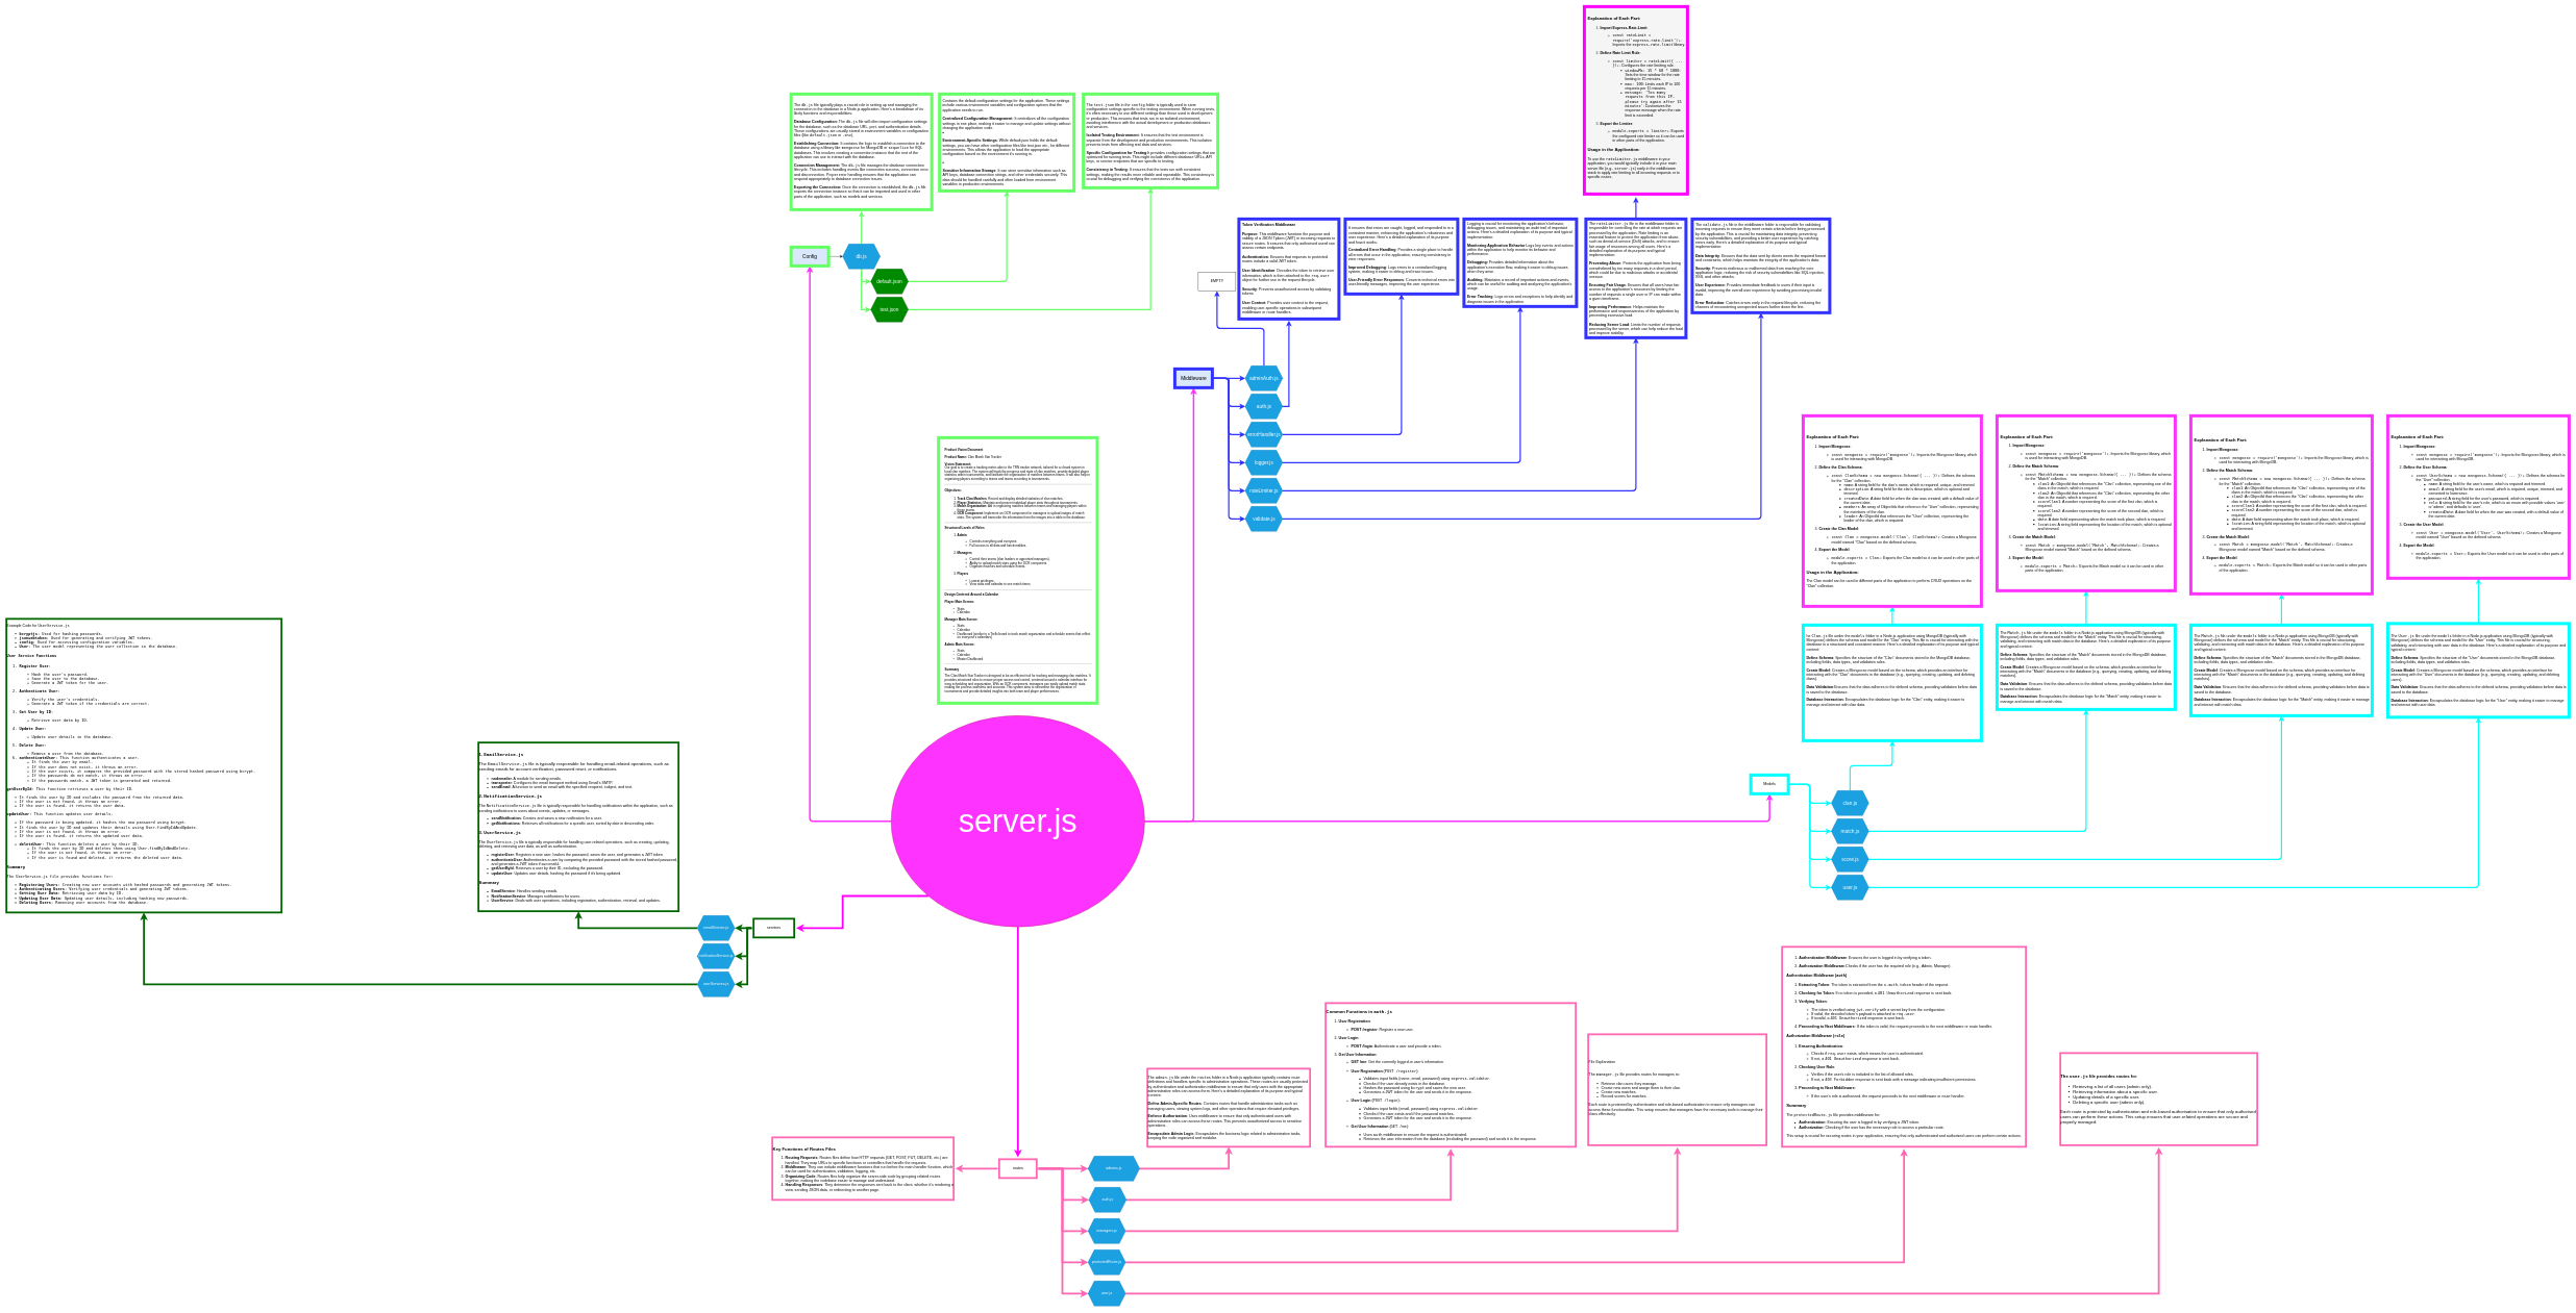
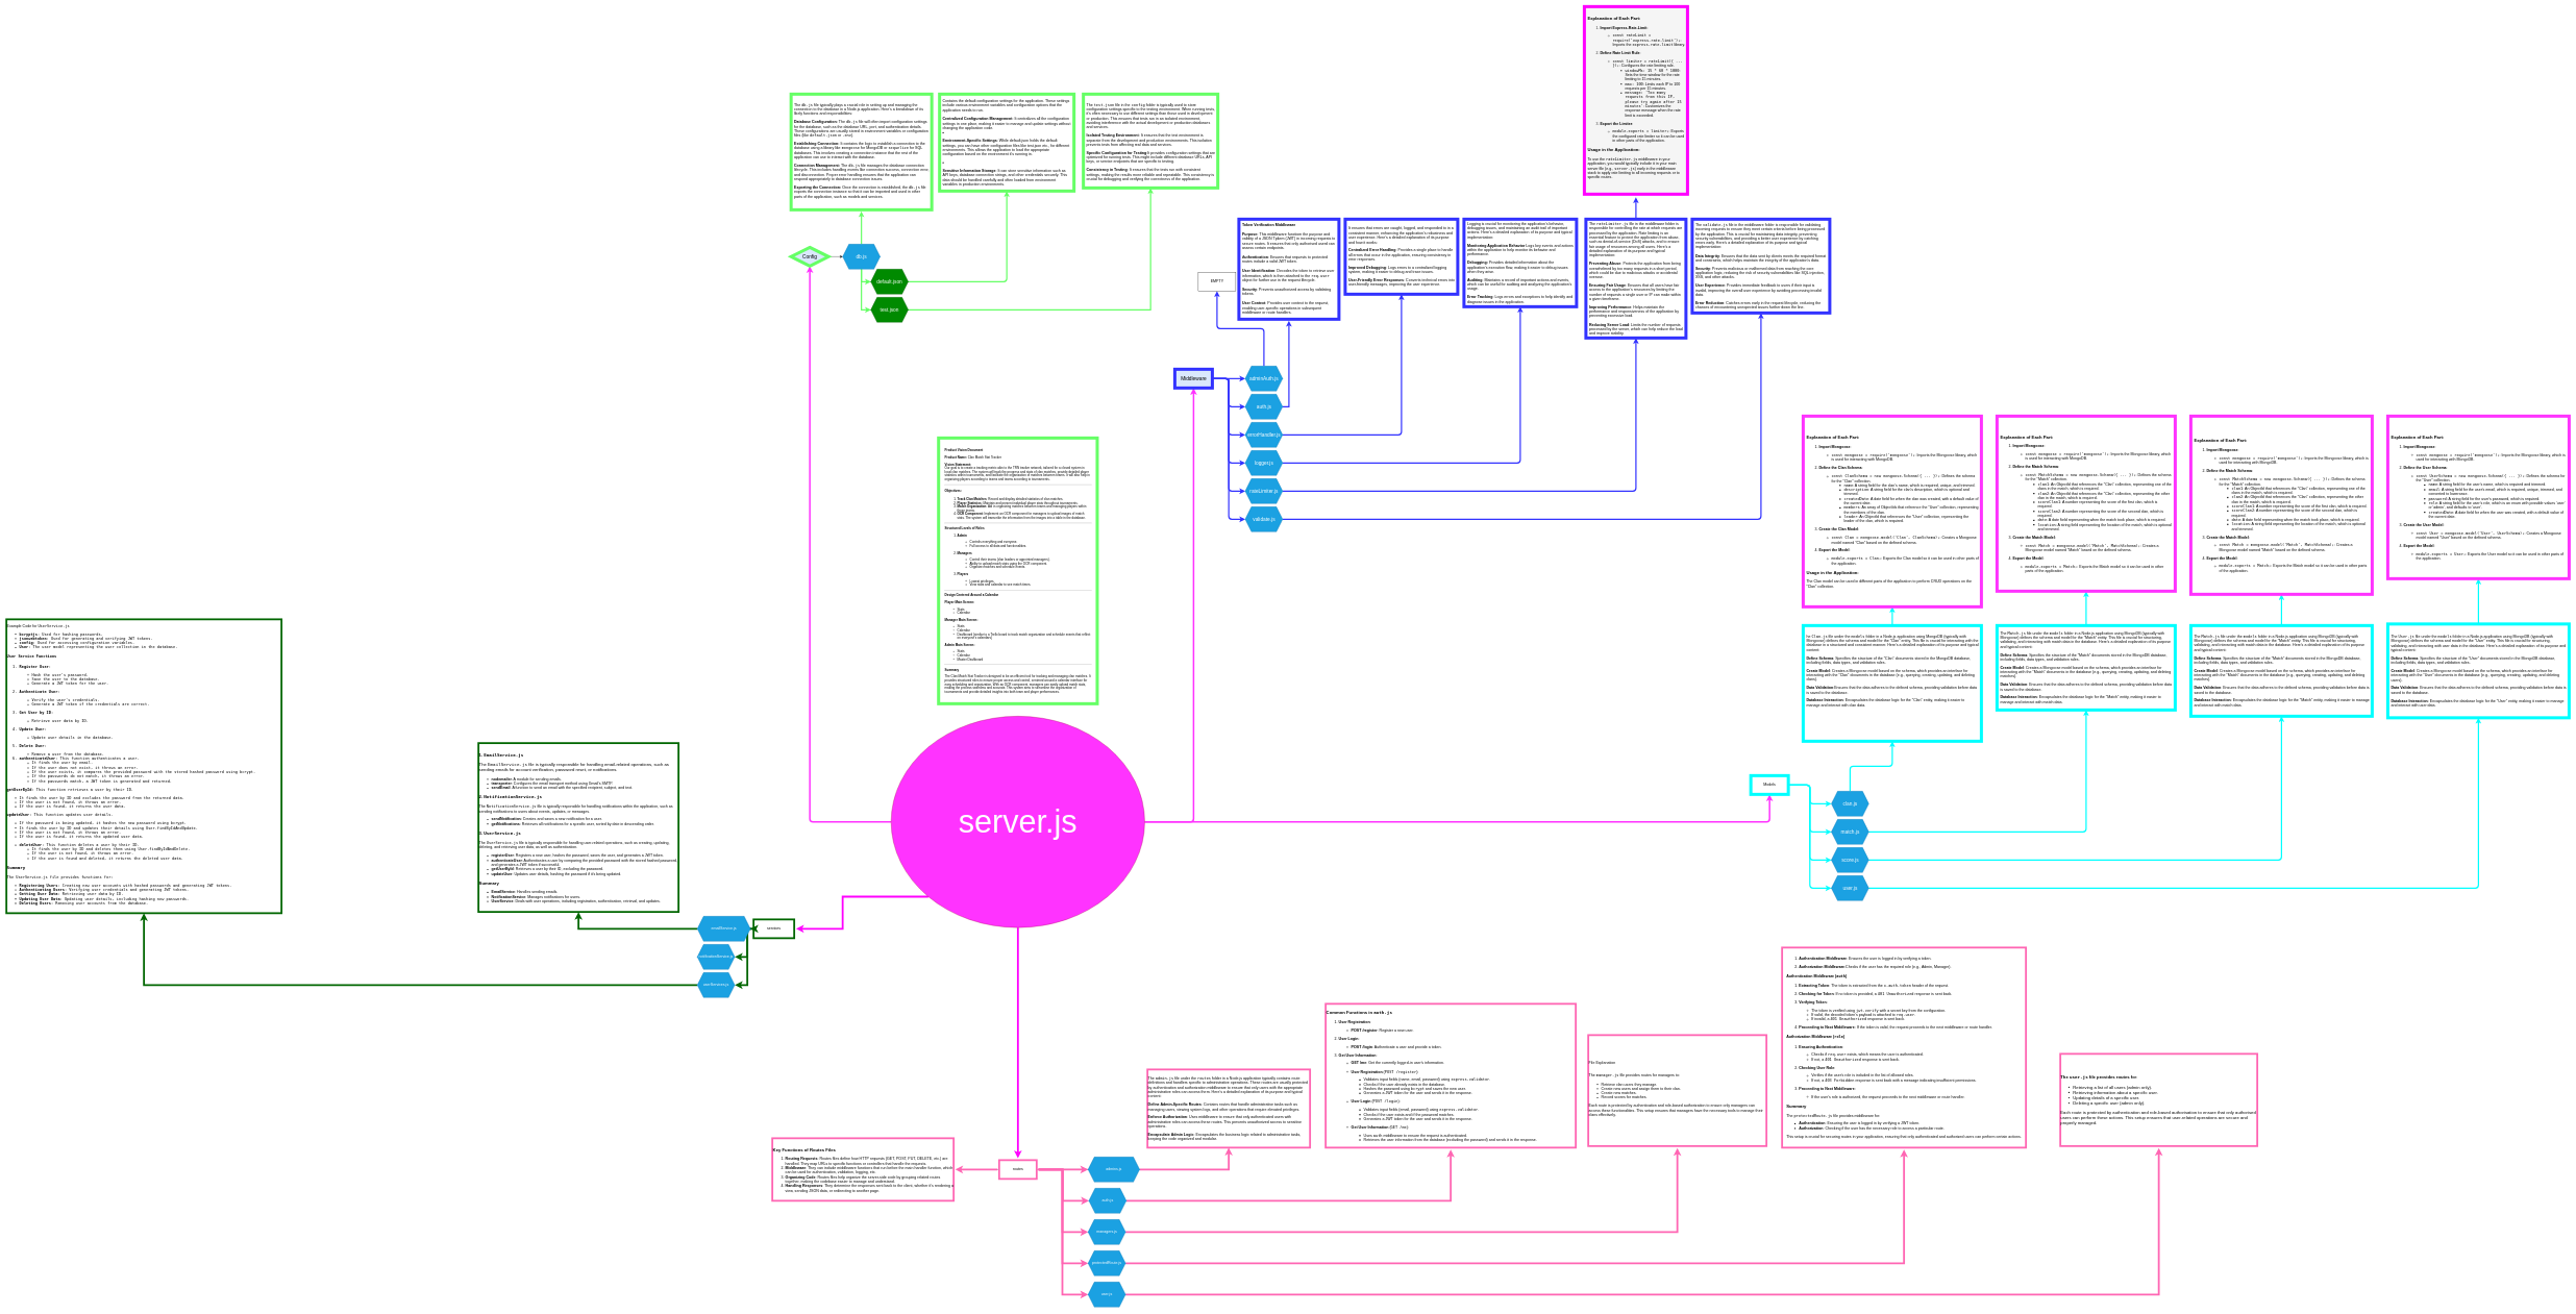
- <mxCell id="9" value="&lt;font style=&quot;font-size: 16px;&quot; color=&quot;#000000&quot;&gt;Config&lt;/font&gt;" style="rounded=0;whiteSpace=wrap;html=1;fillColor=#dae8fc;strokeColor=#66FF66;strokeWidth=10;" parent="1" vertex="1"><mxGeometry x="2530" y="790" width="120" height="60" as="geometry" /></mxCell>
+ <mxCell id="9" value="&lt;font style=&quot;font-size: 16px;&quot; color=&quot;#000000&quot;&gt;Config&lt;/font&gt;" style="rhombus;whiteSpace=wrap;html=1;fillColor=#dae8fc;strokeColor=#66FF66;strokeWidth=10;" parent="1" vertex="1"><mxGeometry x="2530" y="790" width="120" height="60" as="geometry" /></mxCell>
- <mxCell id="60" value="emailService.js" style="shape=hexagon;perimeter=hexagonPerimeter2;whiteSpace=wrap;html=1;fixedSize=1;labelBackgroundColor=none;fontColor=#ffffff;fillColor=#1ba1e2;strokeColor=#006EAF;" parent="1" vertex="1"><mxGeometry x="2230" y="2930" width="120" height="80" as="geometry" /></mxCell>
+ <mxCell id="60" value="emailService.js" style="shape=hexagon;perimeter=hexagonPerimeter2;whiteSpace=wrap;html=1;fixedSize=1;labelBackgroundColor=none;fontColor=#ffffff;fillColor=#1ba1e2;strokeColor=#006EAF;" parent="1" vertex="1"><mxGeometry x="2230" y="2930" width="170" height="80" as="geometry" /></mxCell>
